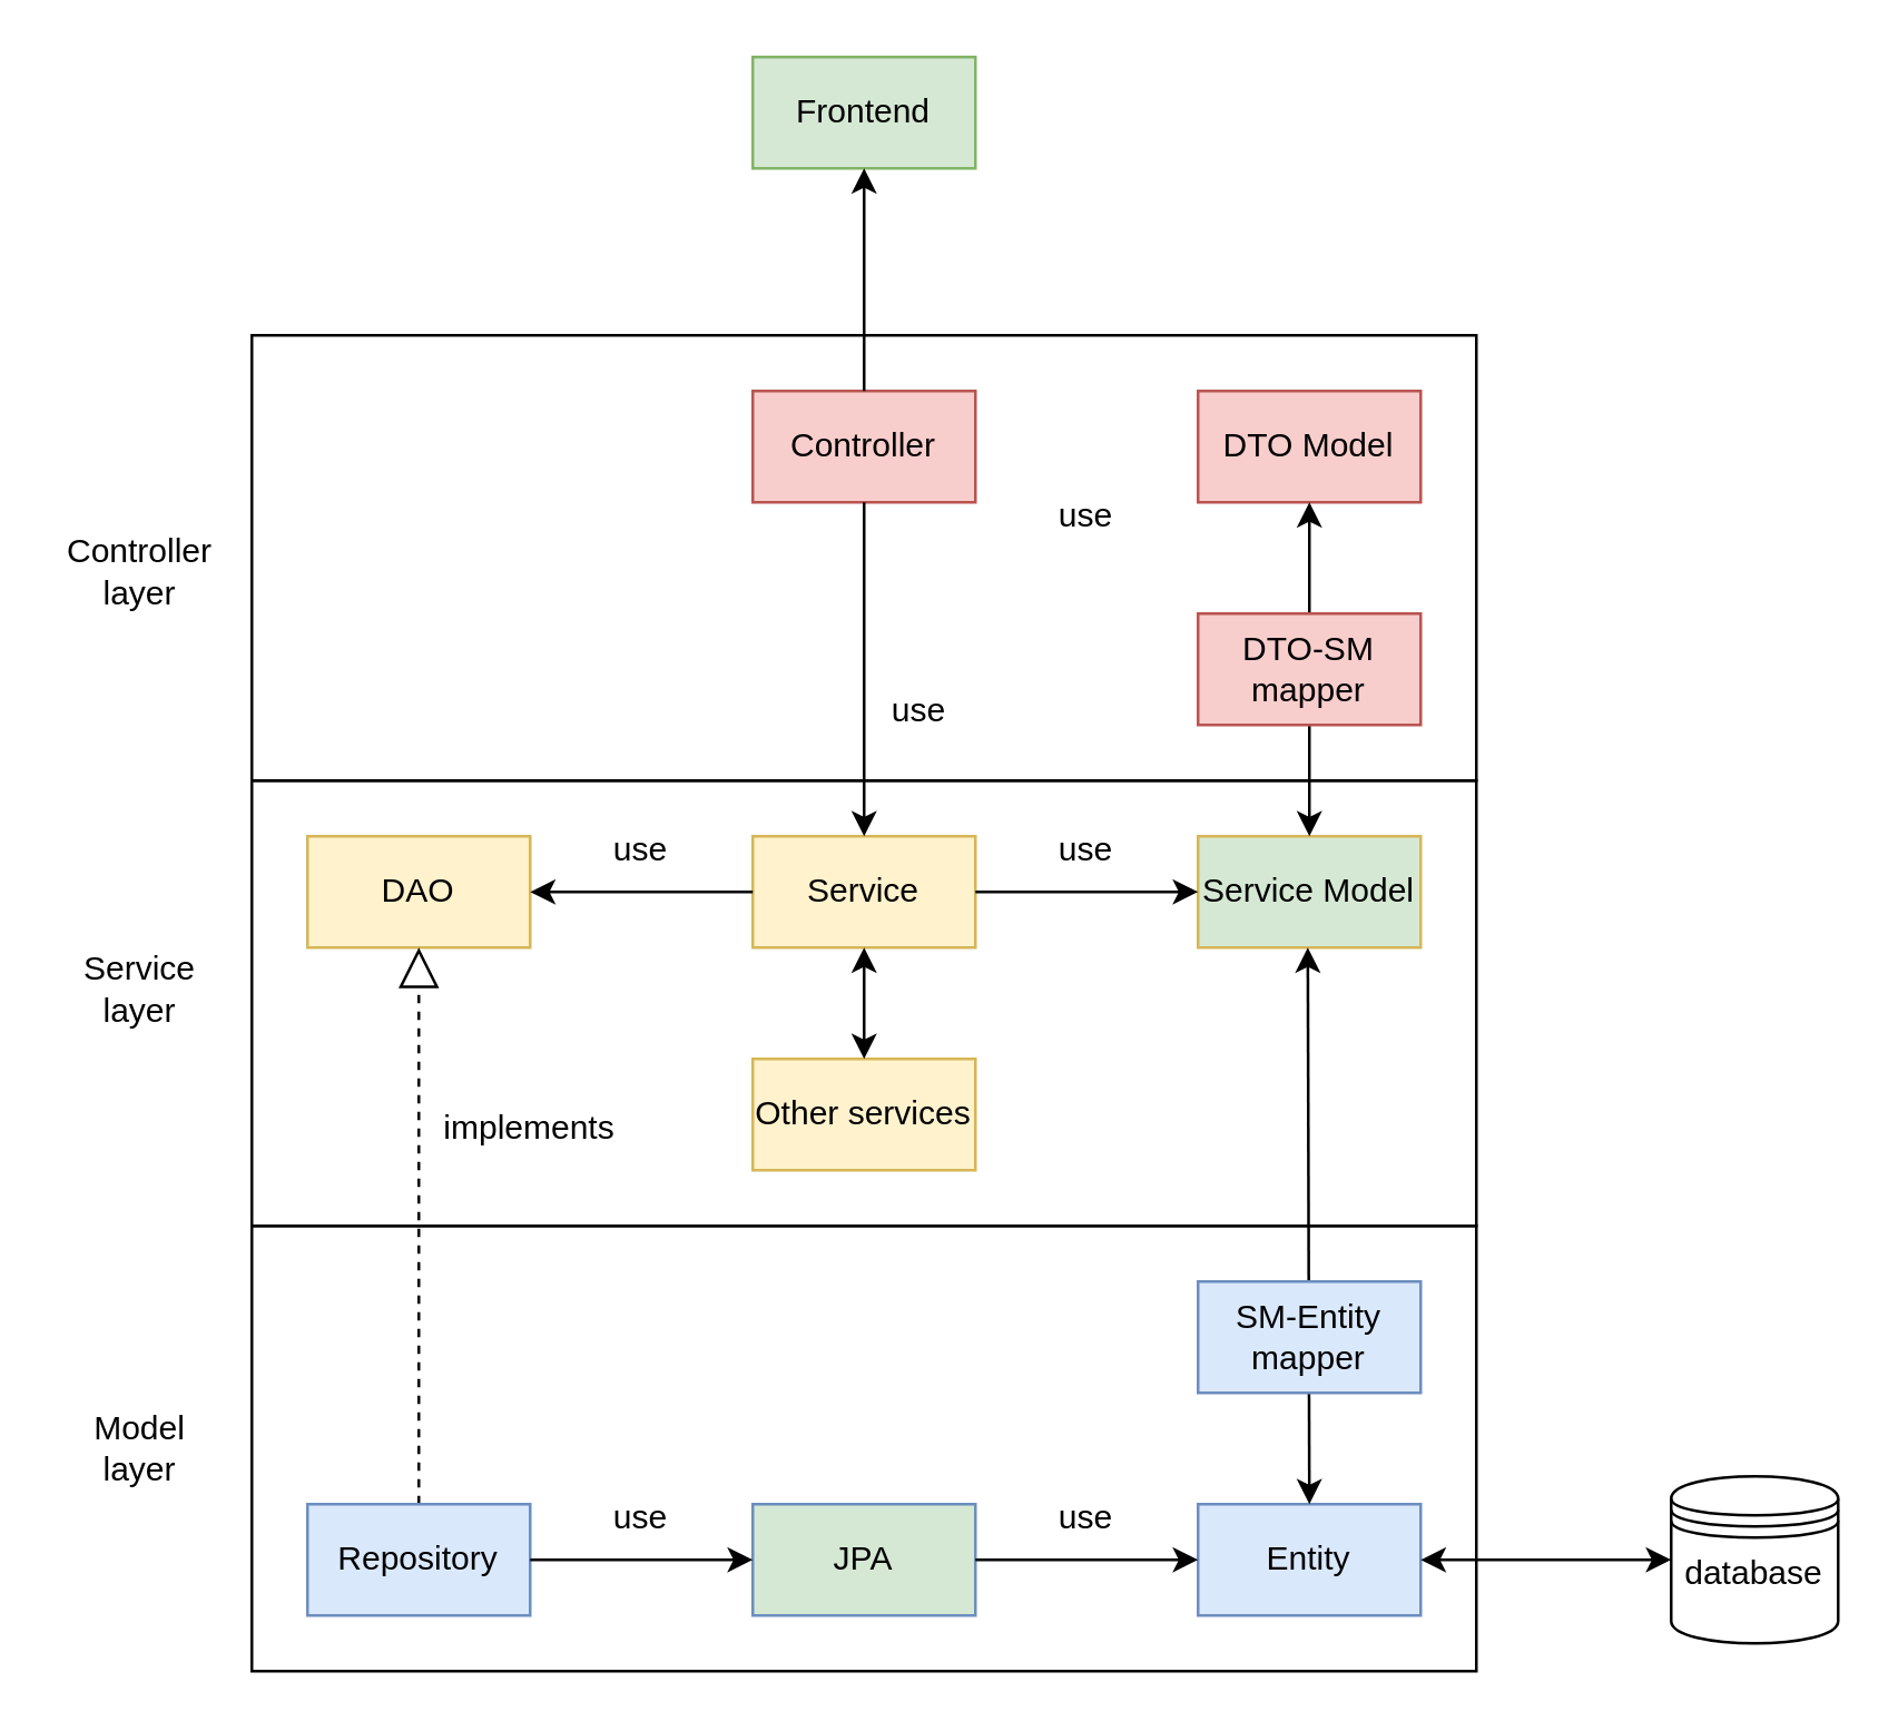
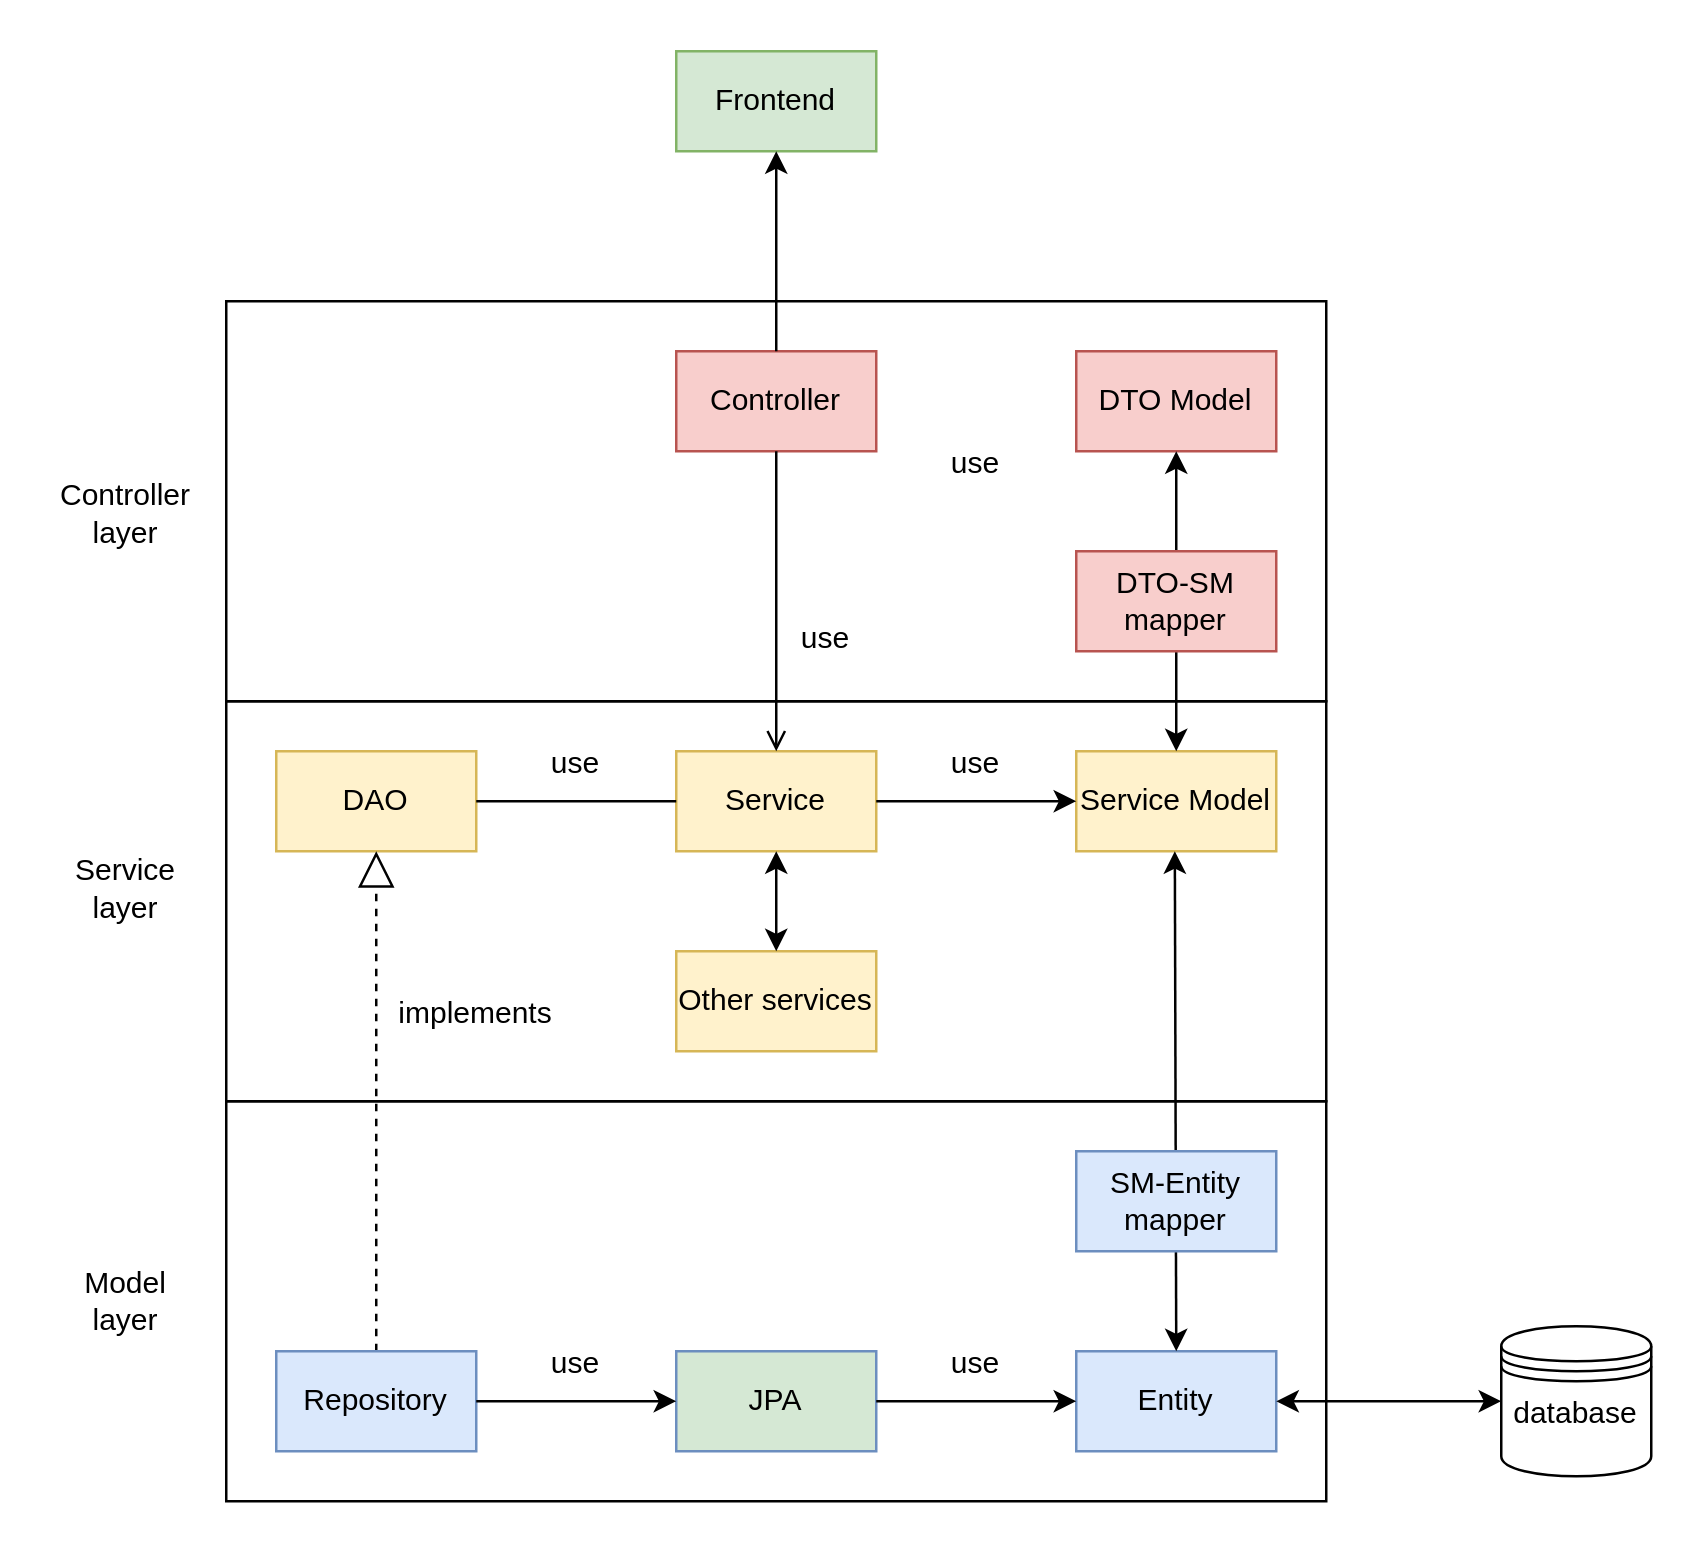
- <mxCell id="23" value="" style="endArrow=classic;html=1;rounded=0;entryX=0.5;entryY=0;entryDx=0;entryDy=0;exitX=0.5;exitY=1;exitDx=0;exitDy=0;" parent="1" source="20" target="12" edge="1"><mxGeometry width="50" height="50" relative="1" as="geometry"><mxPoint x="190" y="230" as="sourcePoint" /><mxPoint x="200" y="370" as="targetPoint" /></mxGeometry></mxCell>
+ <mxCell id="23" value="" style="endArrow=open;html=1;rounded=0;entryX=0.5;entryY=0;entryDx=0;entryDy=0;exitX=0.5;exitY=1;exitDx=0;exitDy=0;" parent="1" source="20" target="12" edge="1"><mxGeometry width="50" height="50" relative="1" as="geometry"><mxPoint x="190" y="230" as="sourcePoint" /><mxPoint x="200" y="370" as="targetPoint" /></mxGeometry></mxCell>
- <mxCell id="13" value="" style="endArrow=classic;html=1;rounded=0;entryX=1;entryY=0.5;entryDx=0;entryDy=0;exitX=0;exitY=0.5;exitDx=0;exitDy=0;" parent="1" source="12" target="9" edge="1"><mxGeometry width="50" height="50" relative="1" as="geometry"><mxPoint x="30" y="349.71" as="sourcePoint" /><mxPoint x="110" y="349.71" as="targetPoint" /></mxGeometry></mxCell>
+ <mxCell id="13" value="" style="endArrow=none;html=1;rounded=0;entryX=1;entryY=0.5;entryDx=0;entryDy=0;exitX=0;exitY=0.5;exitDx=0;exitDy=0;" parent="1" source="12" target="9" edge="1"><mxGeometry width="50" height="50" relative="1" as="geometry"><mxPoint x="30" y="349.71" as="sourcePoint" /><mxPoint x="110" y="349.71" as="targetPoint" /></mxGeometry></mxCell>
- <mxCell id="17" value="Service Model" style="rounded=0;whiteSpace=wrap;html=1;fillColor=#d5e8d4;strokeColor=#d6b656;" parent="1" vertex="1"><mxGeometry x="430" y="300" width="80" height="40" as="geometry" /></mxCell>
+ <mxCell id="17" value="Service Model" style="rounded=0;whiteSpace=wrap;html=1;fillColor=#fff2cc;strokeColor=#d6b656;" parent="1" vertex="1"><mxGeometry x="430" y="300" width="80" height="40" as="geometry" /></mxCell>
